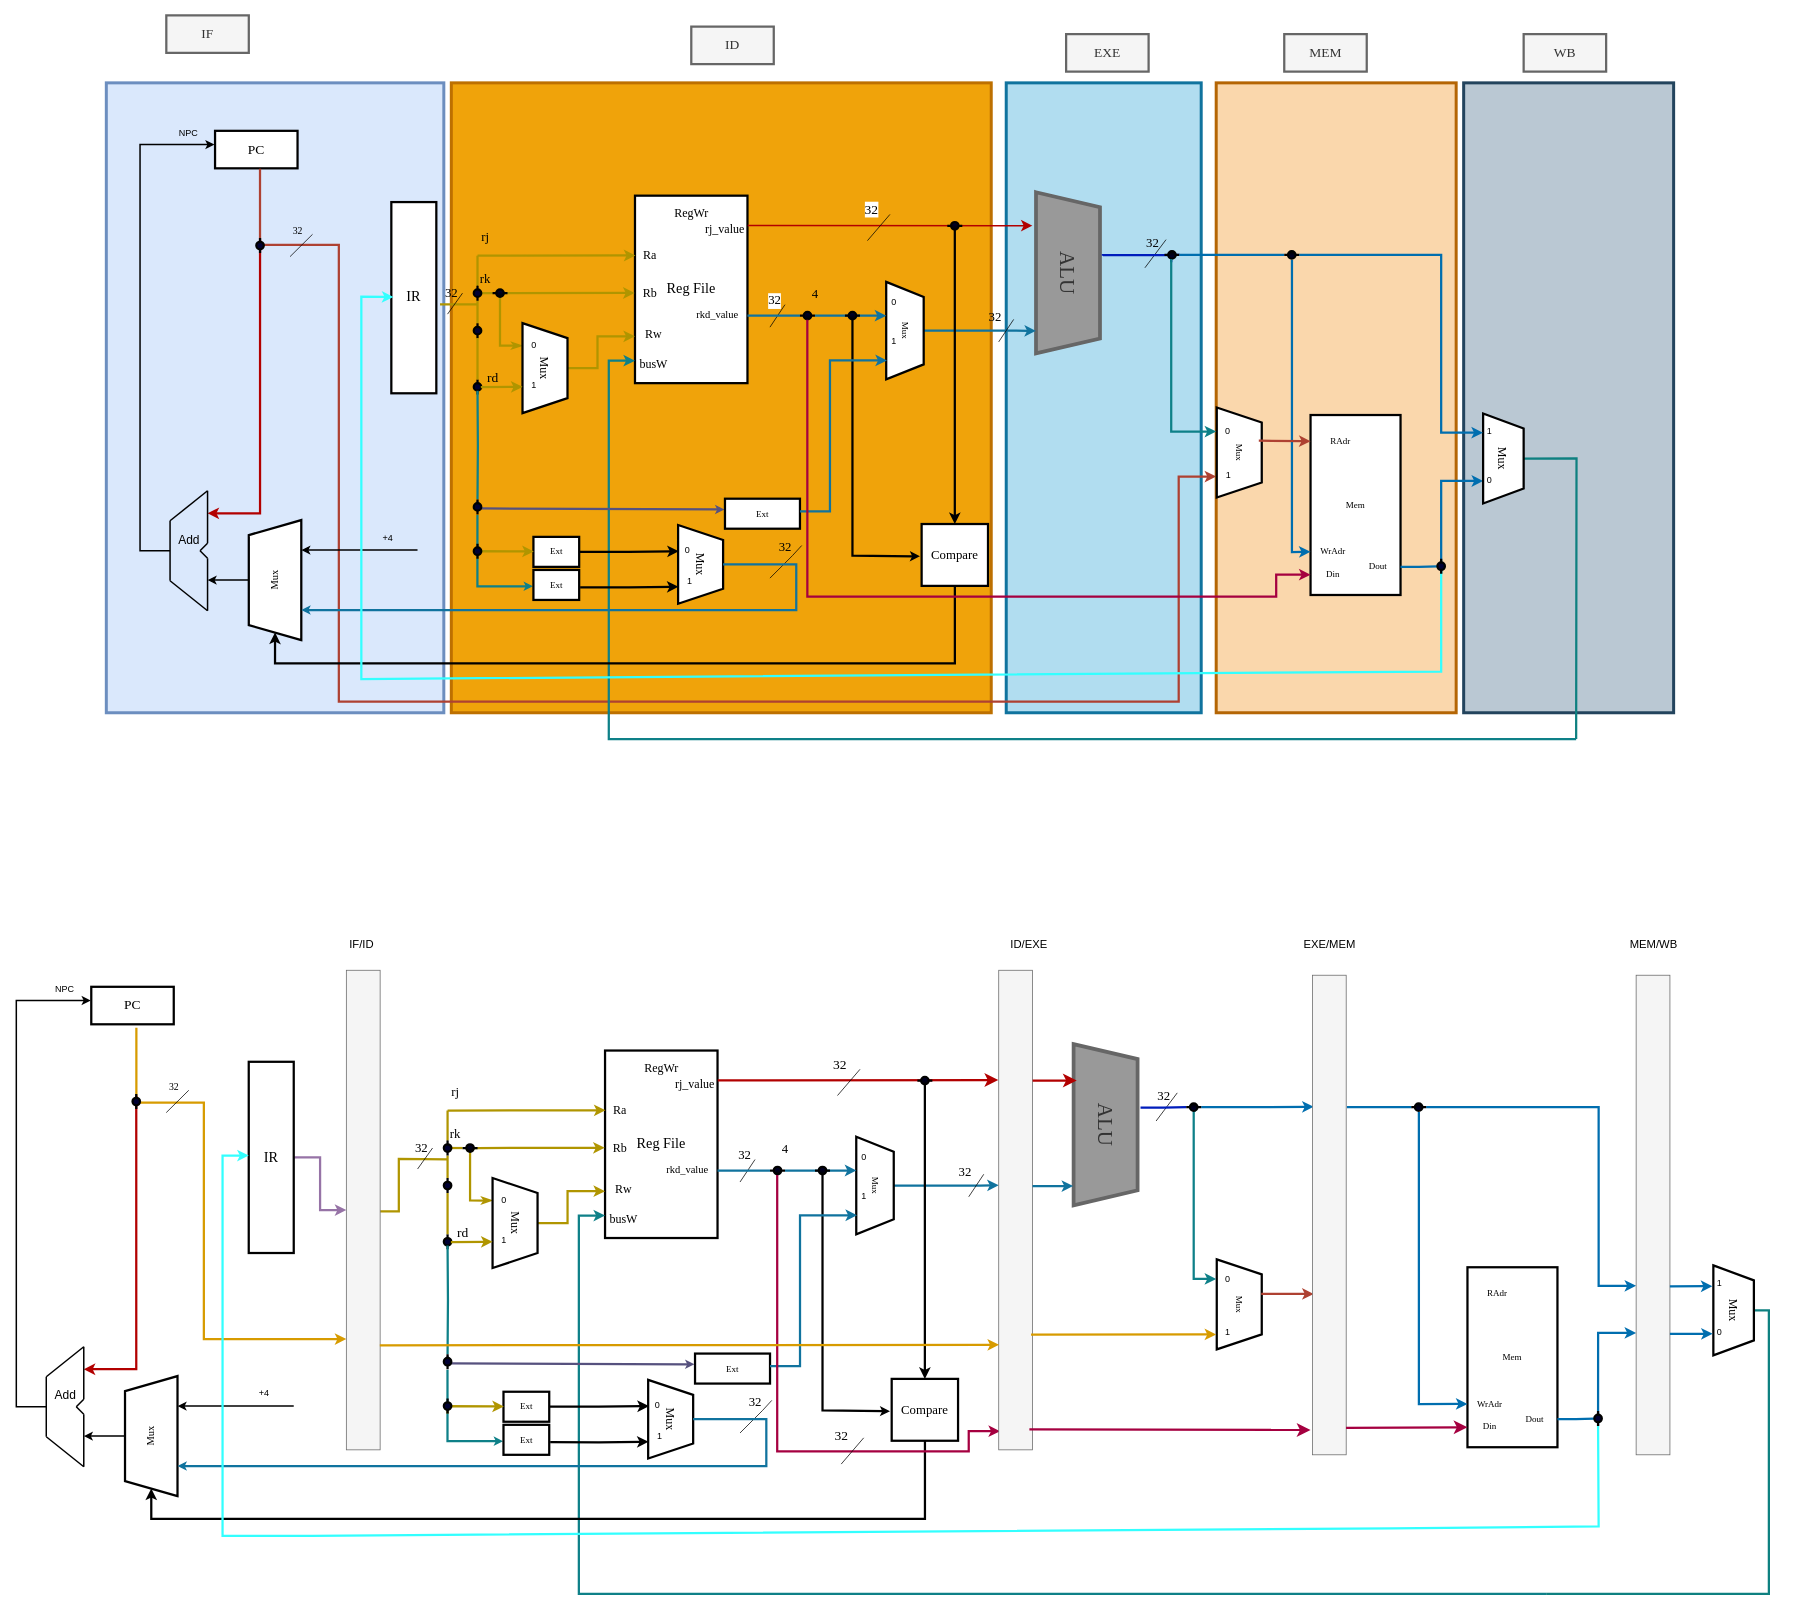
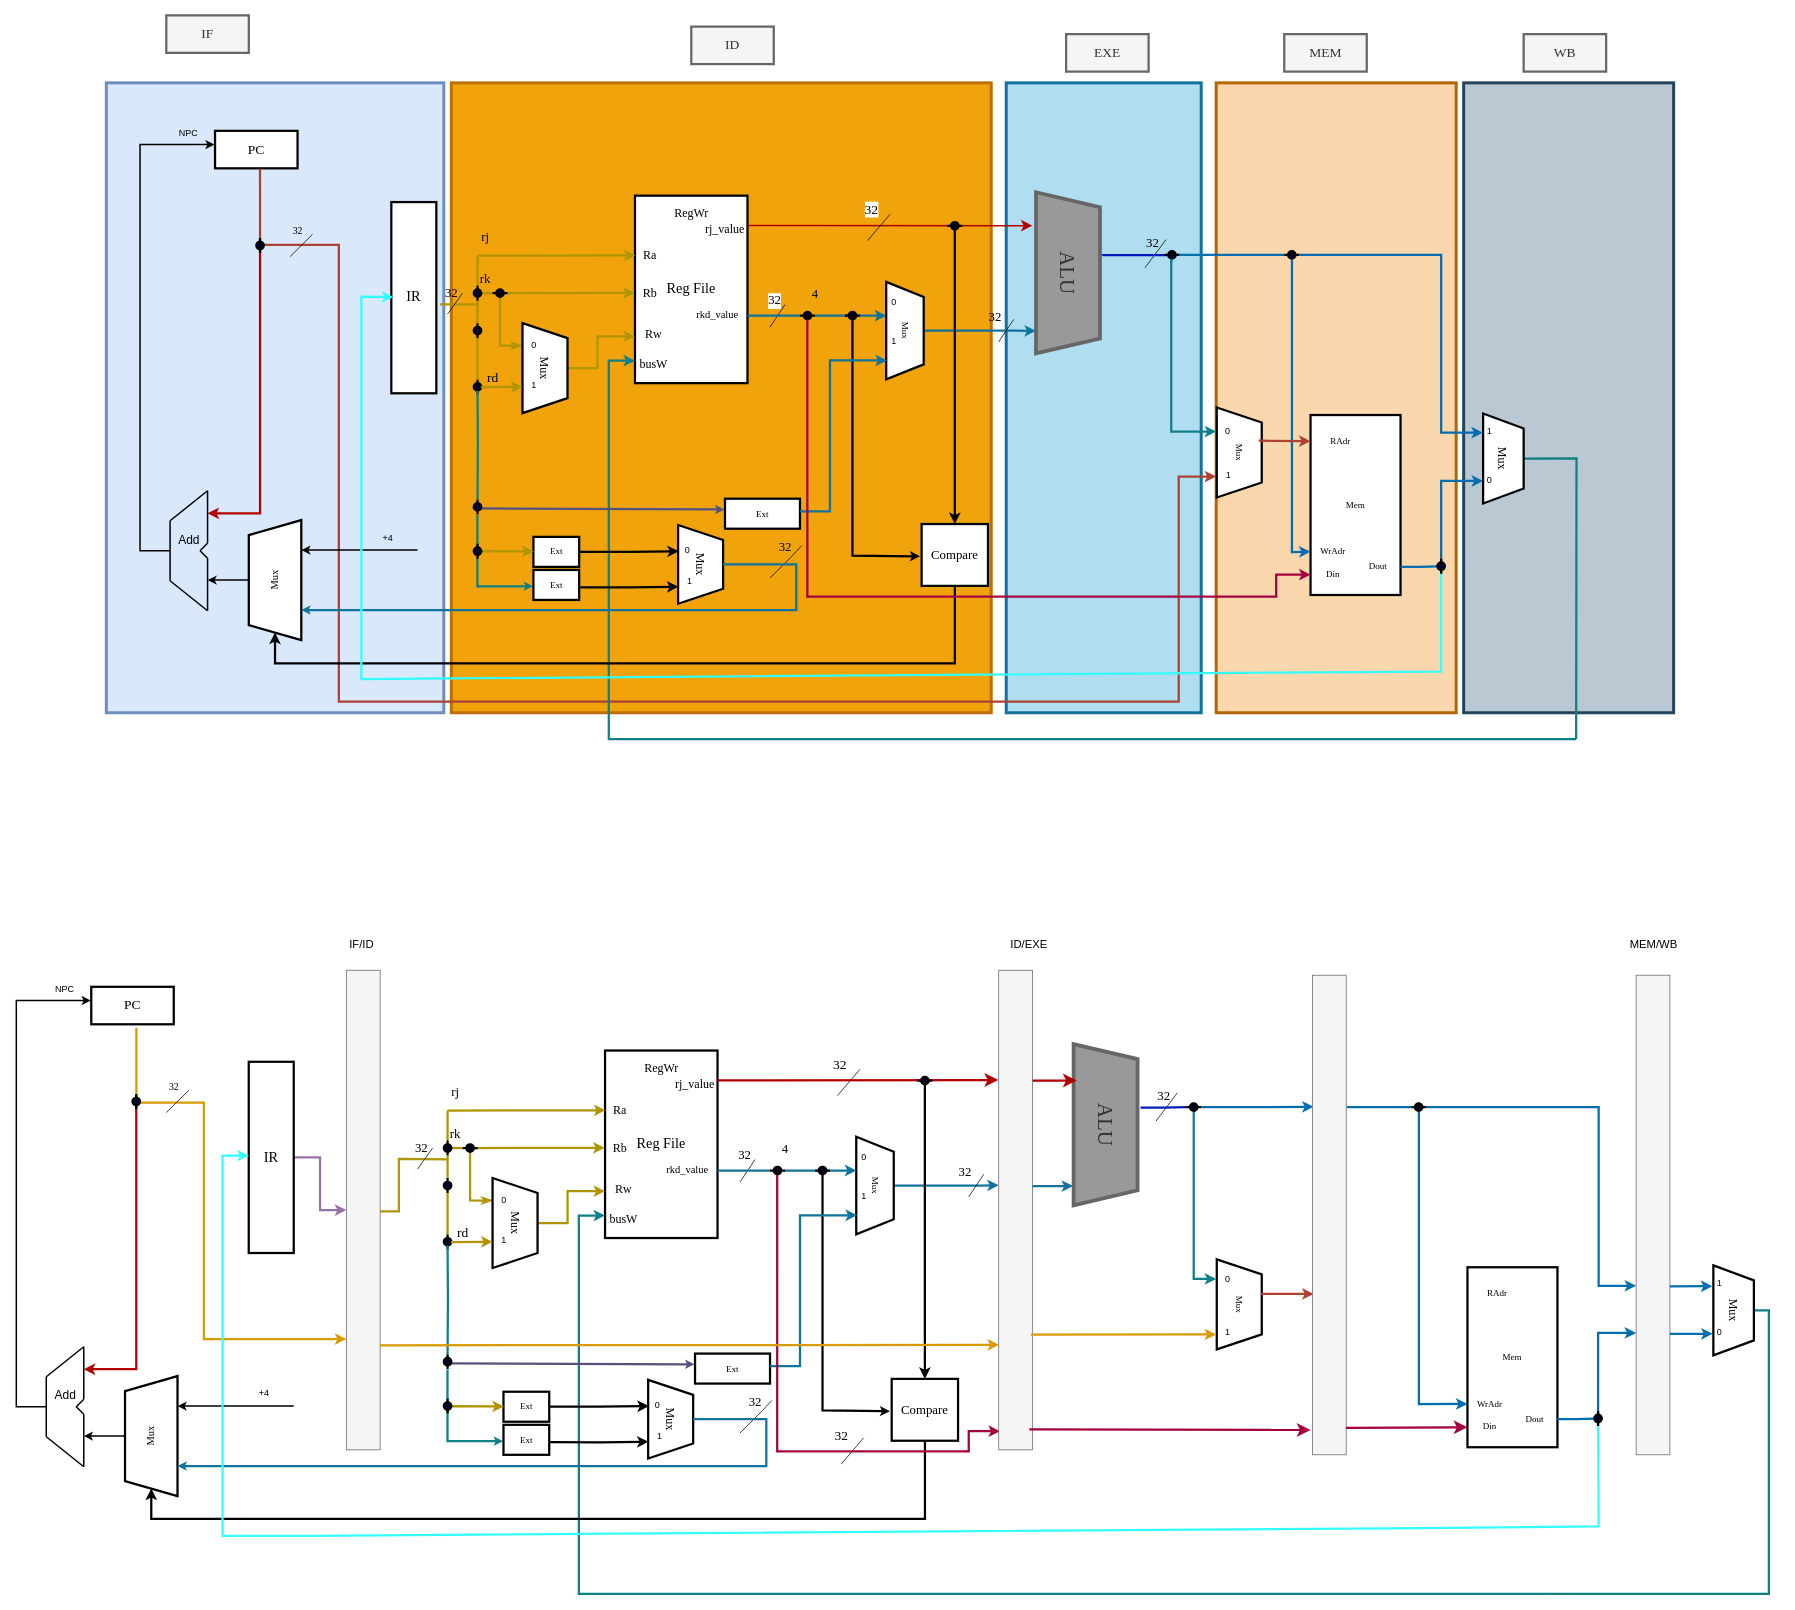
- <mxCell id="268" value="&lt;font style=&quot;font-size: 15px;&quot;&gt;EXE/MEM&lt;/font&gt;" style="text;html=1;align=center;verticalAlign=middle;resizable=0;points=[];autosize=1;strokeColor=none;fillColor=none;" vertex="1" parent="1"><mxGeometry x="1726.82" y="1243" width="90" height="30" as="geometry" /></mxCell>
